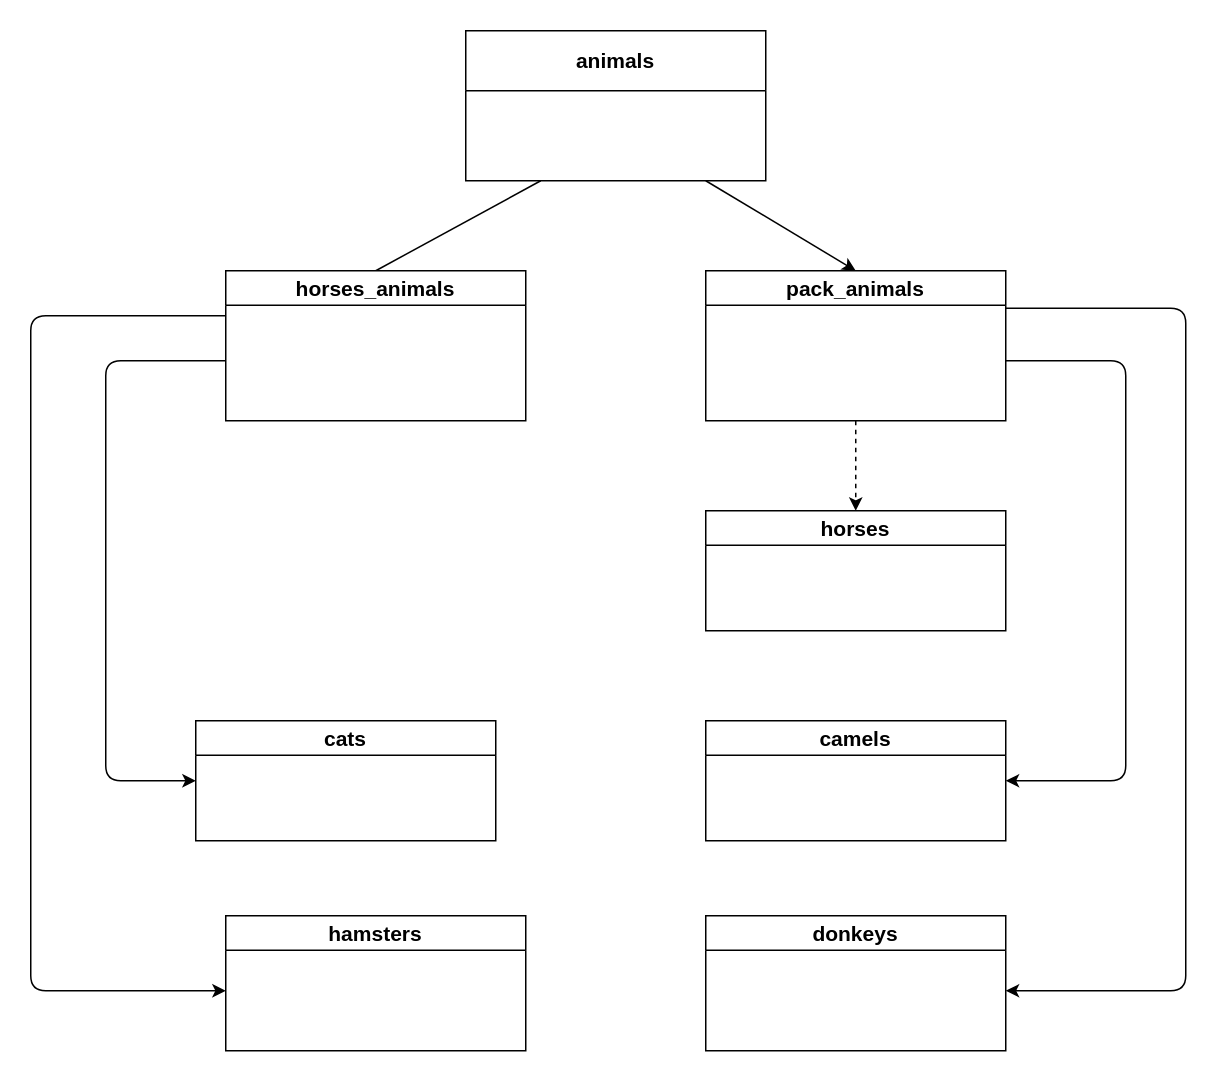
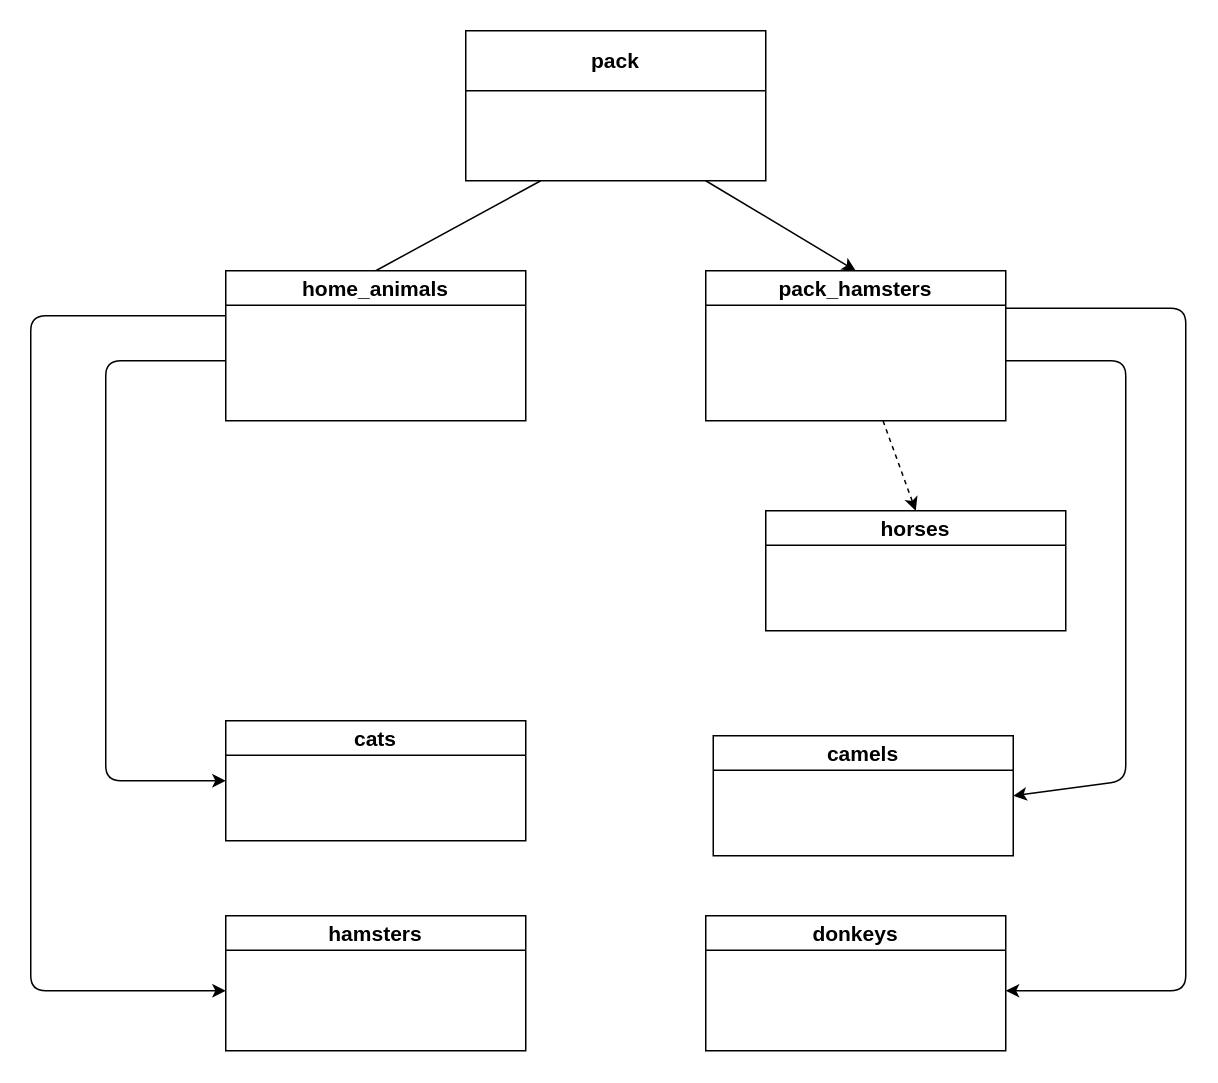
- <mxCell id="4" value="&lt;font style=&quot;font-size: 14px;&quot;&gt;animals&lt;br&gt;&lt;/font&gt;" style="swimlane;whiteSpace=wrap;html=1;startSize=40;" vertex="1" parent="1"><mxGeometry x="310" y="20" width="200" height="100" as="geometry" /></mxCell>
+ <mxCell id="4" value="&lt;font style=&quot;font-size: 14px;&quot;&gt;pack&lt;br&gt;&lt;/font&gt;" style="swimlane;whiteSpace=wrap;html=1;startSize=40;" vertex="1" parent="1"><mxGeometry x="310" y="20" width="200" height="100" as="geometry" /></mxCell>
- <mxCell id="7" value="horses_animals" style="swimlane;whiteSpace=wrap;html=1;fontSize=14;" vertex="1" parent="1"><mxGeometry x="150" y="180" width="200" height="100" as="geometry" /></mxCell>
+ <mxCell id="7" value="home_animals" style="swimlane;whiteSpace=wrap;html=1;fontSize=14;" vertex="1" parent="1"><mxGeometry x="150" y="180" width="200" height="100" as="geometry" /></mxCell>
- <mxCell id="11" value="pack_animals" style="swimlane;whiteSpace=wrap;html=1;fontSize=14;" vertex="1" parent="1"><mxGeometry x="470" y="180" width="200" height="100" as="geometry" /></mxCell>
+ <mxCell id="11" value="pack_hamsters" style="swimlane;whiteSpace=wrap;html=1;fontSize=14;" vertex="1" parent="1"><mxGeometry x="470" y="180" width="200" height="100" as="geometry" /></mxCell>
- <mxCell id="12" value="horses" style="swimlane;whiteSpace=wrap;html=1;fontSize=14;" vertex="1" parent="1"><mxGeometry x="470" y="340" width="200" height="80" as="geometry" /></mxCell>
+ <mxCell id="12" value="horses" style="swimlane;whiteSpace=wrap;html=1;fontSize=14;" vertex="1" parent="1"><mxGeometry x="510" y="340" width="200" height="80" as="geometry" /></mxCell>
- <mxCell id="13" value="cats" style="swimlane;whiteSpace=wrap;html=1;fontSize=14;" vertex="1" parent="1"><mxGeometry x="130" y="480" width="200" height="80" as="geometry" /></mxCell>
+ <mxCell id="13" value="cats" style="swimlane;whiteSpace=wrap;html=1;fontSize=14;" vertex="1" parent="1"><mxGeometry x="150" y="480" width="200" height="80" as="geometry" /></mxCell>
- <mxCell id="14" value="camels" style="swimlane;whiteSpace=wrap;html=1;fontSize=14;" vertex="1" parent="1"><mxGeometry x="470" y="480" width="200" height="80" as="geometry" /></mxCell>
+ <mxCell id="14" value="camels" style="swimlane;whiteSpace=wrap;html=1;fontSize=14;" vertex="1" parent="1"><mxGeometry x="475" y="490" width="200" height="80" as="geometry" /></mxCell>
